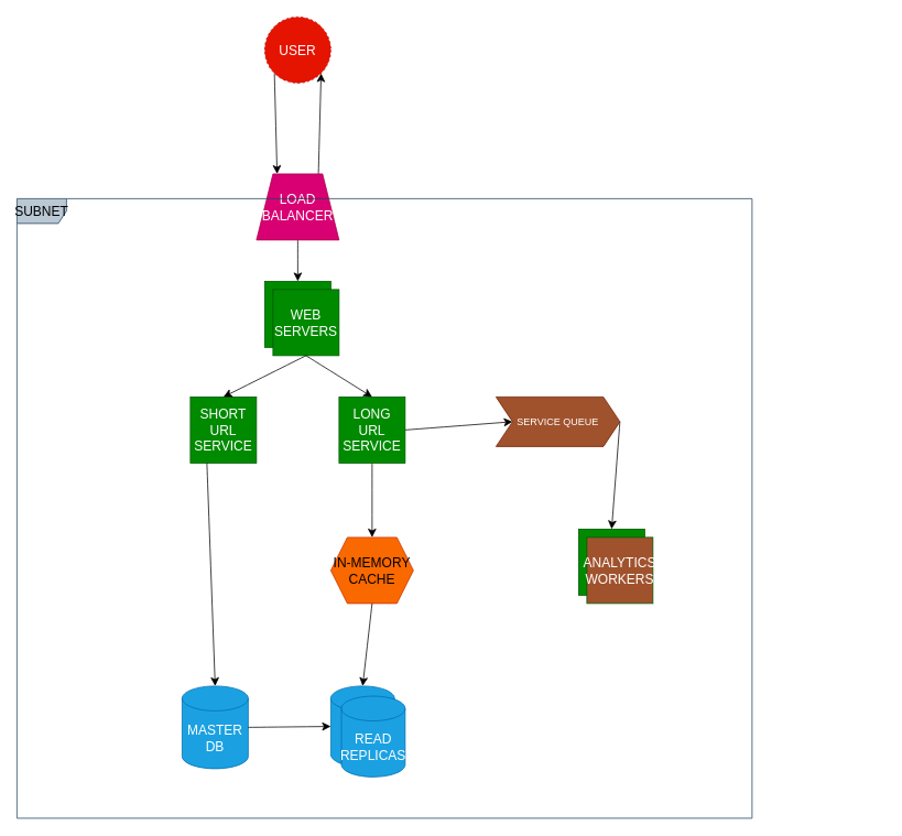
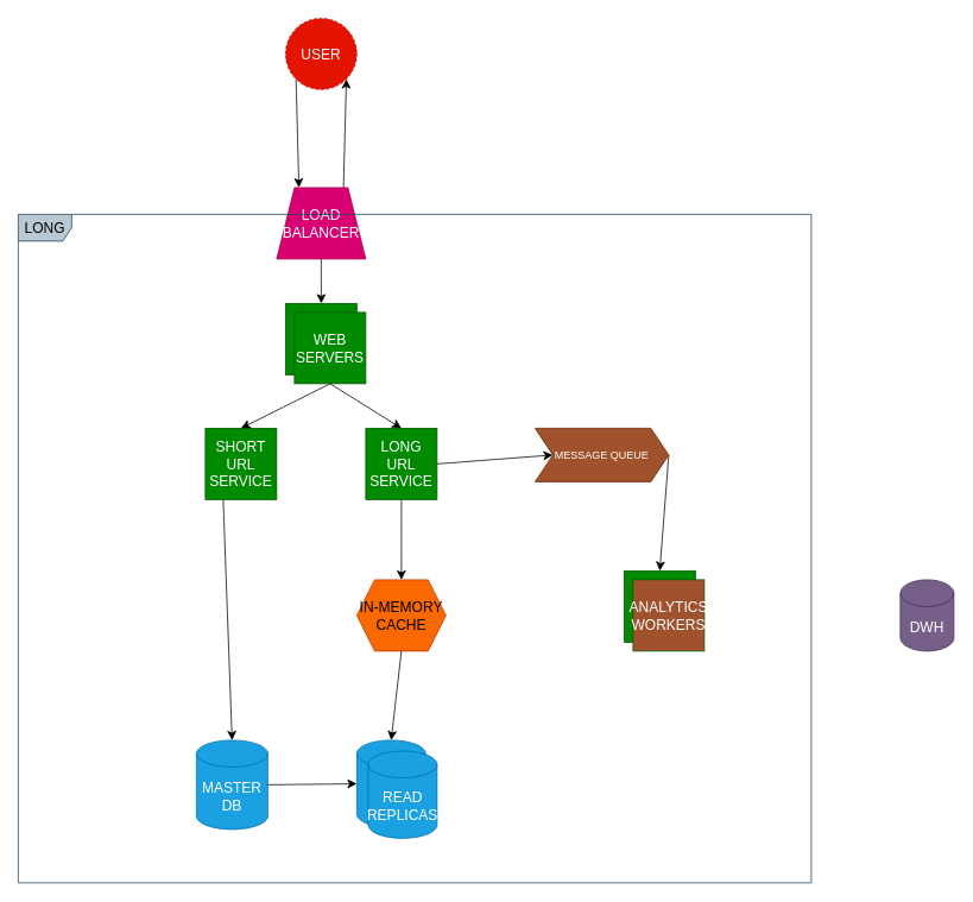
- <mxCell id="24" value="SUBNET" style="shape=umlFrame;whiteSpace=wrap;html=1;pointerEvents=0;fillColor=#bac8d3;strokeColor=#23445d;fontSize=16;" vertex="1" parent="1"><mxGeometry x="20" y="240" width="890" height="750" as="geometry" /></mxCell>
+ <mxCell id="24" value="LONG" style="shape=umlFrame;whiteSpace=wrap;html=1;pointerEvents=0;fillColor=#bac8d3;strokeColor=#23445d;fontSize=16;" vertex="1" parent="1"><mxGeometry x="20" y="240" width="890" height="750" as="geometry" /></mxCell>
- <mxCell id="26" value="SERVICE QUEUE" style="shape=step;perimeter=stepPerimeter;whiteSpace=wrap;html=1;fixedSize=1;hachureGap=4;fontFamily=Helvetica;fontSize=12;fillColor=#a0522d;fontColor=#ffffff;strokeColor=#6D1F00;" vertex="1" parent="1"><mxGeometry x="600" y="480" width="150" height="60" as="geometry" /></mxCell>
+ <mxCell id="26" value="MESSAGE QUEUE" style="shape=step;perimeter=stepPerimeter;whiteSpace=wrap;html=1;fixedSize=1;hachureGap=4;fontFamily=Helvetica;fontSize=12;fillColor=#a0522d;fontColor=#ffffff;strokeColor=#6D1F00;" vertex="1" parent="1"><mxGeometry x="600" y="480" width="150" height="60" as="geometry" /></mxCell>
+ <mxCell id="30" value="DWH" style="shape=cylinder3;whiteSpace=wrap;html=1;boundedLbl=1;backgroundOutline=1;size=15;fillColor=#76608a;fontColor=#ffffff;strokeColor=#432D57;fontSize=16;" vertex="1" parent="1"><mxGeometry x="1010" y="650" width="60" height="80" as="geometry" /></mxCell>
